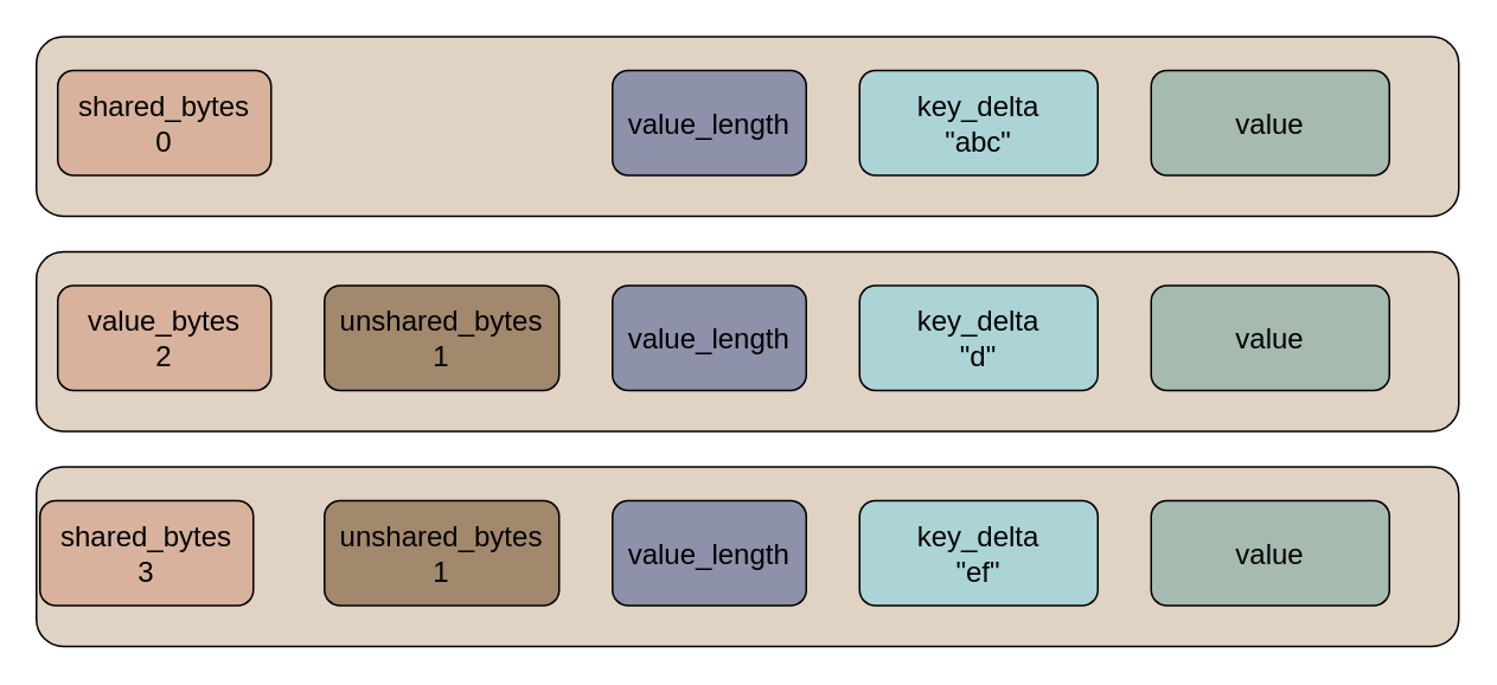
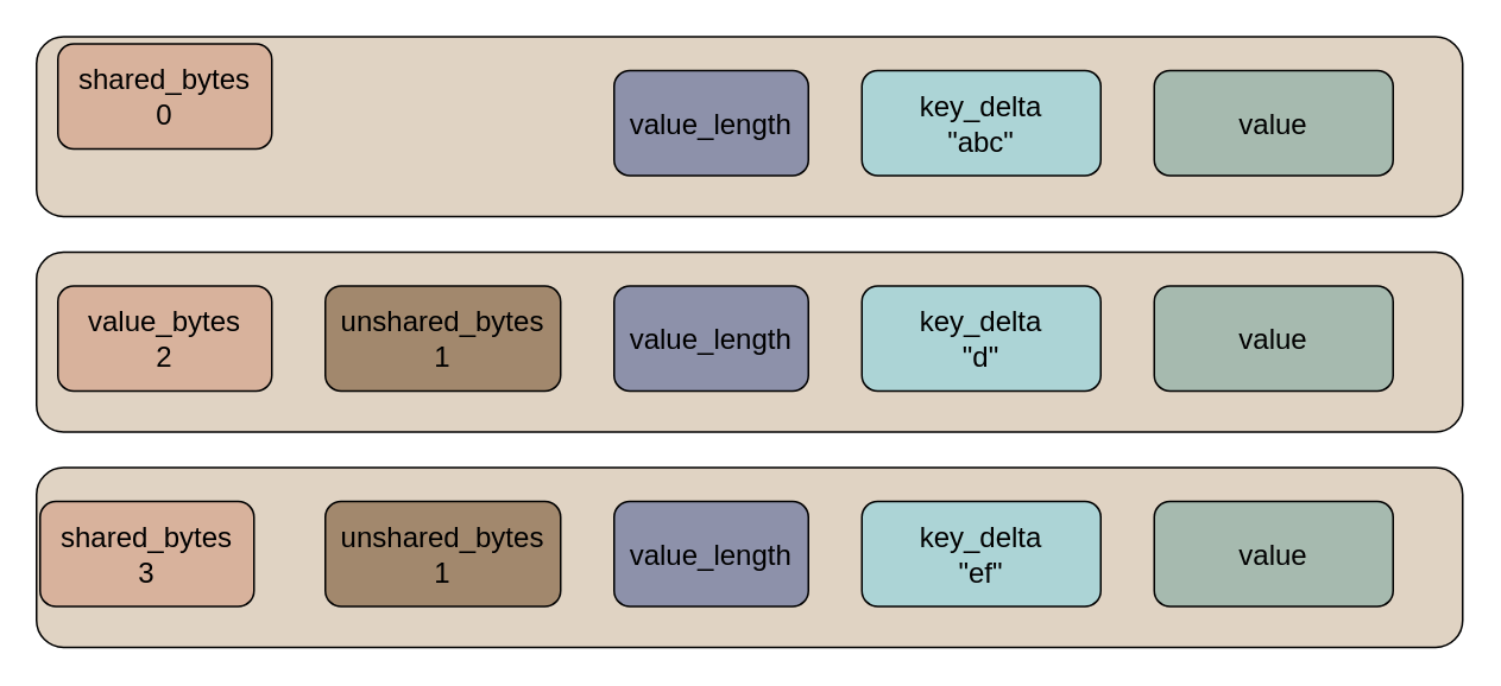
- <mxCell id="4" value="shared_bytes&lt;br&gt;0" style="rounded=1;whiteSpace=wrap;html=1;fontSize=16;fillColor=#D8B29C;fontColor=default;labelBackgroundColor=none;" parent="2" vertex="1"><mxGeometry x="12" y="19" width="120" height="59" as="geometry" /></mxCell>
+ <mxCell id="4" value="shared_bytes&lt;br&gt;0" style="rounded=1;whiteSpace=wrap;html=1;fontSize=16;fillColor=#D8B29C;fontColor=default;labelBackgroundColor=none;" parent="2" vertex="1"><mxGeometry x="12" y="4" width="120" height="59" as="geometry" /></mxCell>
